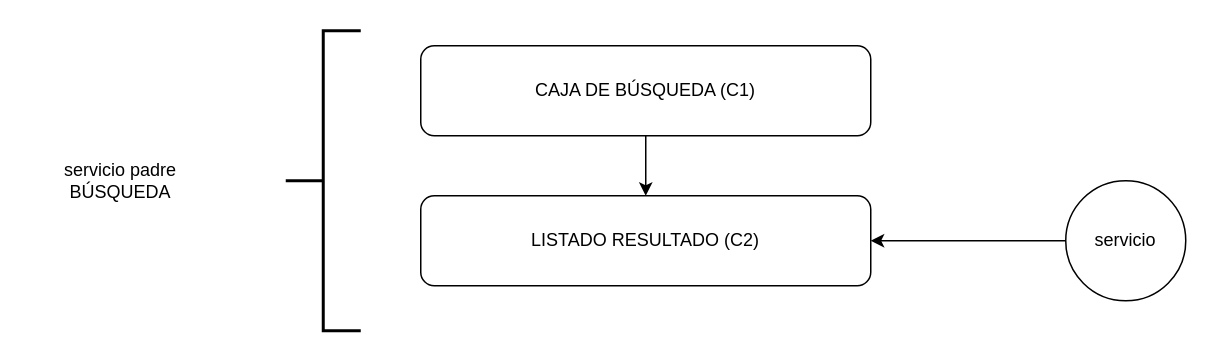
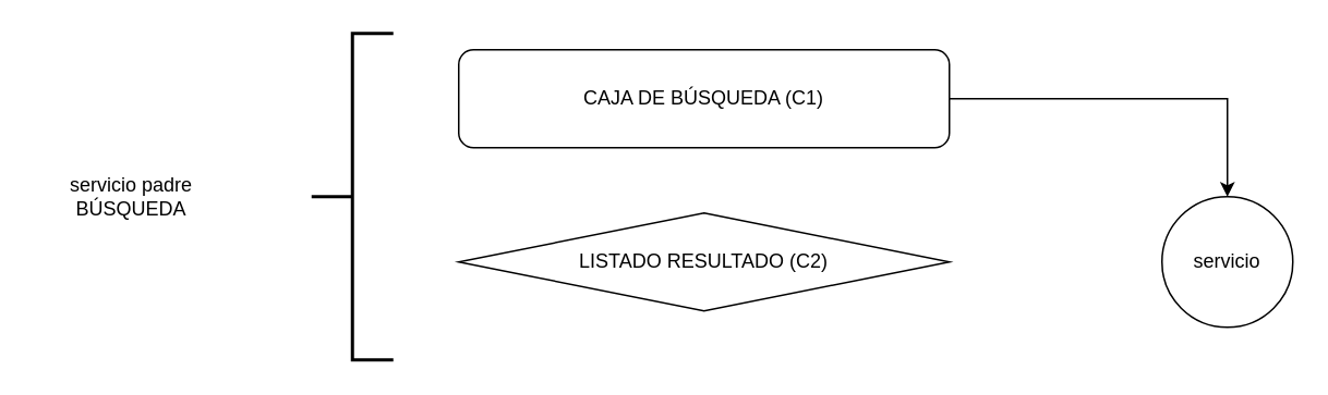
- <mxCell id="2" style="edgeStyle=orthogonalEdgeStyle;rounded=0;orthogonalLoop=1;jettySize=auto;html=1;" edge="1" parent="1" source="3" target="4"><mxGeometry relative="1" as="geometry" /></mxCell>
+ <mxCell id="2" style="edgeStyle=orthogonalEdgeStyle;rounded=0;orthogonalLoop=1;jettySize=auto;html=1;entryX=0.5;entryY=0;entryDx=0;entryDy=0;" edge="1" parent="1" source="3" target="8"><mxGeometry relative="1" as="geometry" /></mxCell>
- <mxCell id="4" value="LISTADO RESULTADO (C2)" style="rounded=1;whiteSpace=wrap;html=1;" vertex="1" parent="1"><mxGeometry x="280" y="130" width="300" height="60" as="geometry" /></mxCell>
+ <mxCell id="4" value="LISTADO RESULTADO (C2)" style="rhombus;whiteSpace=wrap;html=1;" vertex="1" parent="1"><mxGeometry x="280" y="130" width="300" height="60" as="geometry" /></mxCell>
- <mxCell id="7" style="edgeStyle=orthogonalEdgeStyle;rounded=0;orthogonalLoop=1;jettySize=auto;html=1;" edge="1" parent="1" source="8" target="4"><mxGeometry relative="1" as="geometry" /></mxCell>
